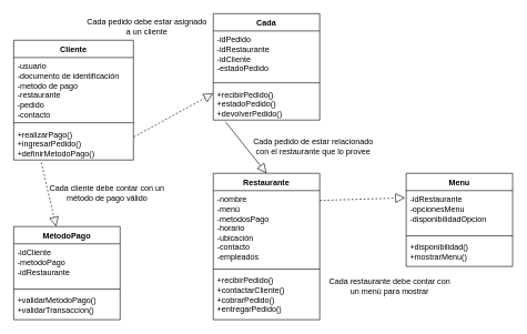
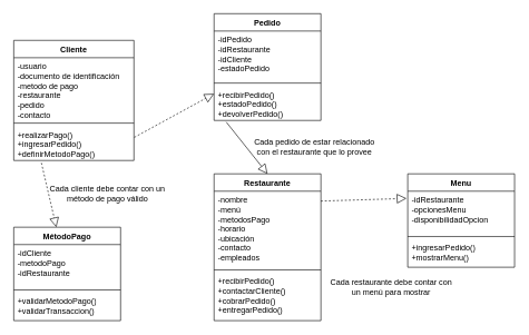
- <mxCell id="6" value="Cada" style="swimlane;fontStyle=1;align=center;verticalAlign=top;childLayout=stackLayout;horizontal=1;startSize=26;horizontalStack=0;resizeParent=1;resizeParentMax=0;resizeLast=0;collapsible=1;marginBottom=0;whiteSpace=wrap;html=1;" vertex="1" parent="1"><mxGeometry x="320" y="20" width="160" height="160" as="geometry" /></mxCell>
+ <mxCell id="6" value="Pedido" style="swimlane;fontStyle=1;align=center;verticalAlign=top;childLayout=stackLayout;horizontal=1;startSize=26;horizontalStack=0;resizeParent=1;resizeParentMax=0;resizeLast=0;collapsible=1;marginBottom=0;whiteSpace=wrap;html=1;" vertex="1" parent="1"><mxGeometry x="320" y="20" width="160" height="160" as="geometry" /></mxCell>
- <mxCell id="27" value="Cada pedido debe estar asignado&lt;br&gt;a un cliente" style="text;html=1;align=center;verticalAlign=middle;resizable=0;points=[];autosize=1;strokeColor=none;fillColor=none;" vertex="1" parent="1"><mxGeometry x="120" y="20" width="200" height="40" as="geometry" /></mxCell>
- <mxCell id="21" value="+disponibilidad()&lt;div&gt;+mostrarMenu()&lt;/div&gt;" style="text;strokeColor=none;fillColor=none;align=left;verticalAlign=top;spacingLeft=4;spacingRight=4;overflow=hidden;rotatable=0;points=[[0,0.5],[1,0.5]];portConstraint=eastwest;whiteSpace=wrap;html=1;" vertex="1" parent="18"><mxGeometry y="98" width="160" height="42" as="geometry" /></mxCell>
+ <mxCell id="21" value="+ingresarPedido()&lt;div&gt;+mostrarMenu()&lt;/div&gt;" style="text;strokeColor=none;fillColor=none;align=left;verticalAlign=top;spacingLeft=4;spacingRight=4;overflow=hidden;rotatable=0;points=[[0,0.5],[1,0.5]];portConstraint=eastwest;whiteSpace=wrap;html=1;" vertex="1" parent="18"><mxGeometry y="98" width="160" height="42" as="geometry" /></mxCell>
